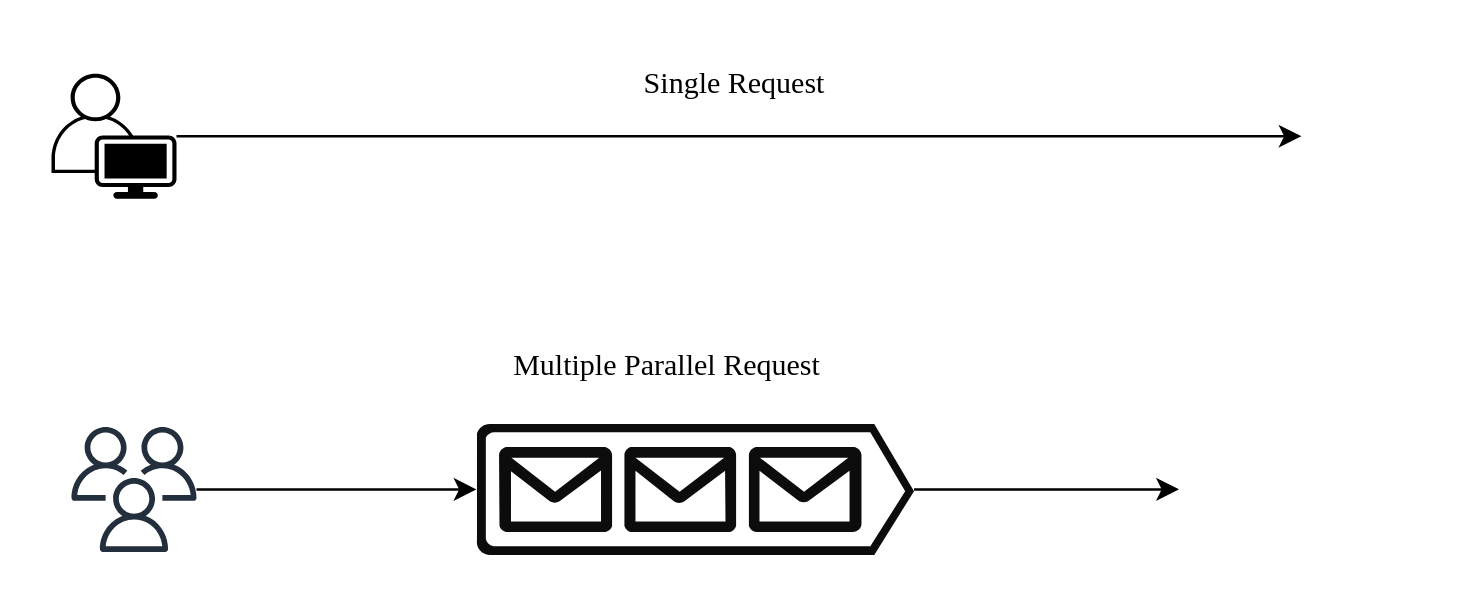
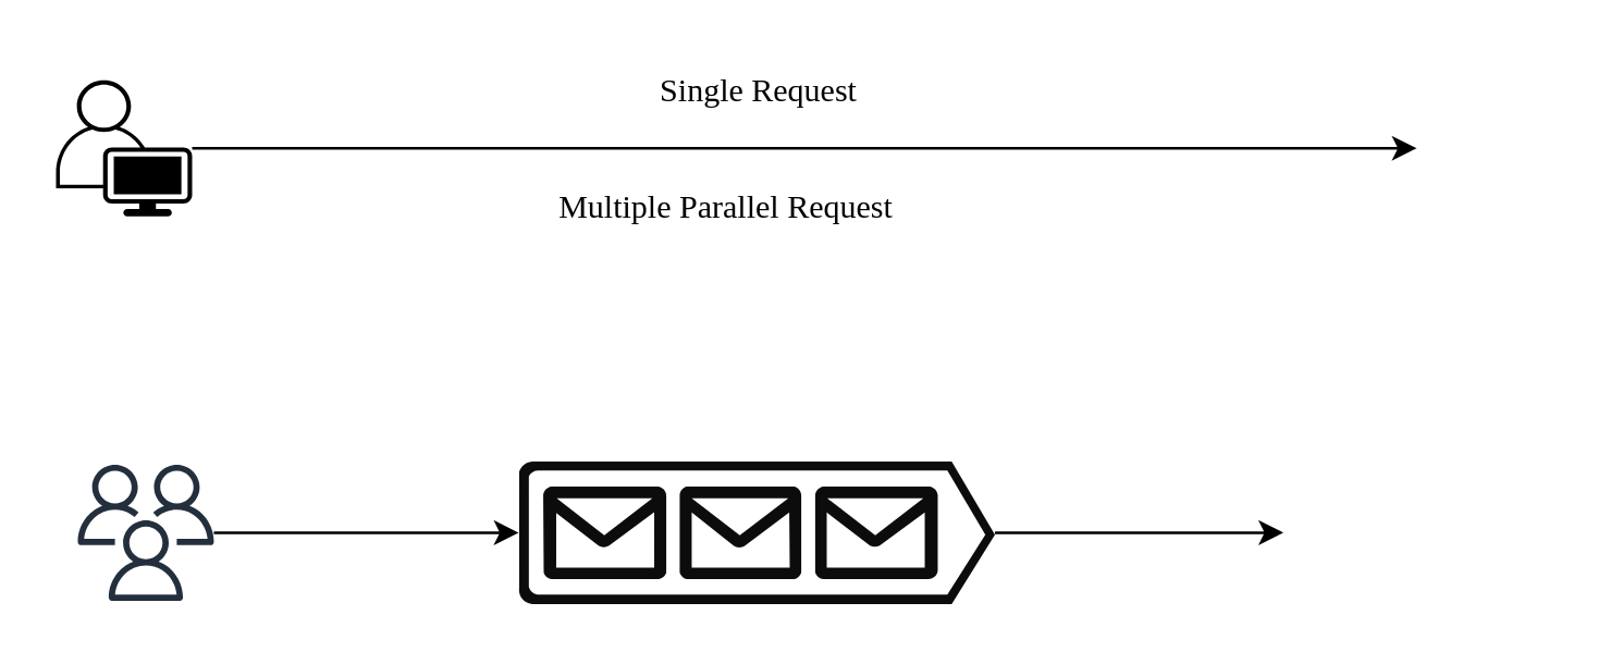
- <mxCell id="8" value="Single Request" style="text;html=1;align=center;verticalAlign=middle;resizable=0;points=[];autosize=1;strokeColor=none;fillColor=none;fontFamily=Excalifont;" vertex="1" parent="1"><mxGeometry x="241.5" y="20" width="103" height="26" as="geometry" /></mxCell>
+ <mxCell id="8" value="Single Request" style="text;html=1;align=center;verticalAlign=middle;resizable=0;points=[];autosize=1;strokeColor=none;fillColor=none;fontFamily=Excalifont;" vertex="1" parent="1"><mxGeometry x="226.5" y="20" width="103" height="26" as="geometry" /></mxCell>
- <mxCell id="11" value="Multiple Parallel Request" style="text;html=1;align=center;verticalAlign=middle;resizable=0;points=[];autosize=1;strokeColor=none;fillColor=none;fontFamily=Excalifont;" vertex="1" parent="1"><mxGeometry x="186" y="133" width="160" height="26" as="geometry" /></mxCell>
+ <mxCell id="11" value="Multiple Parallel Request" style="text;html=1;align=center;verticalAlign=middle;resizable=0;points=[];autosize=1;strokeColor=none;fillColor=none;fontFamily=Excalifont;" vertex="1" parent="1"><mxGeometry x="186" y="63" width="160" height="26" as="geometry" /></mxCell>
